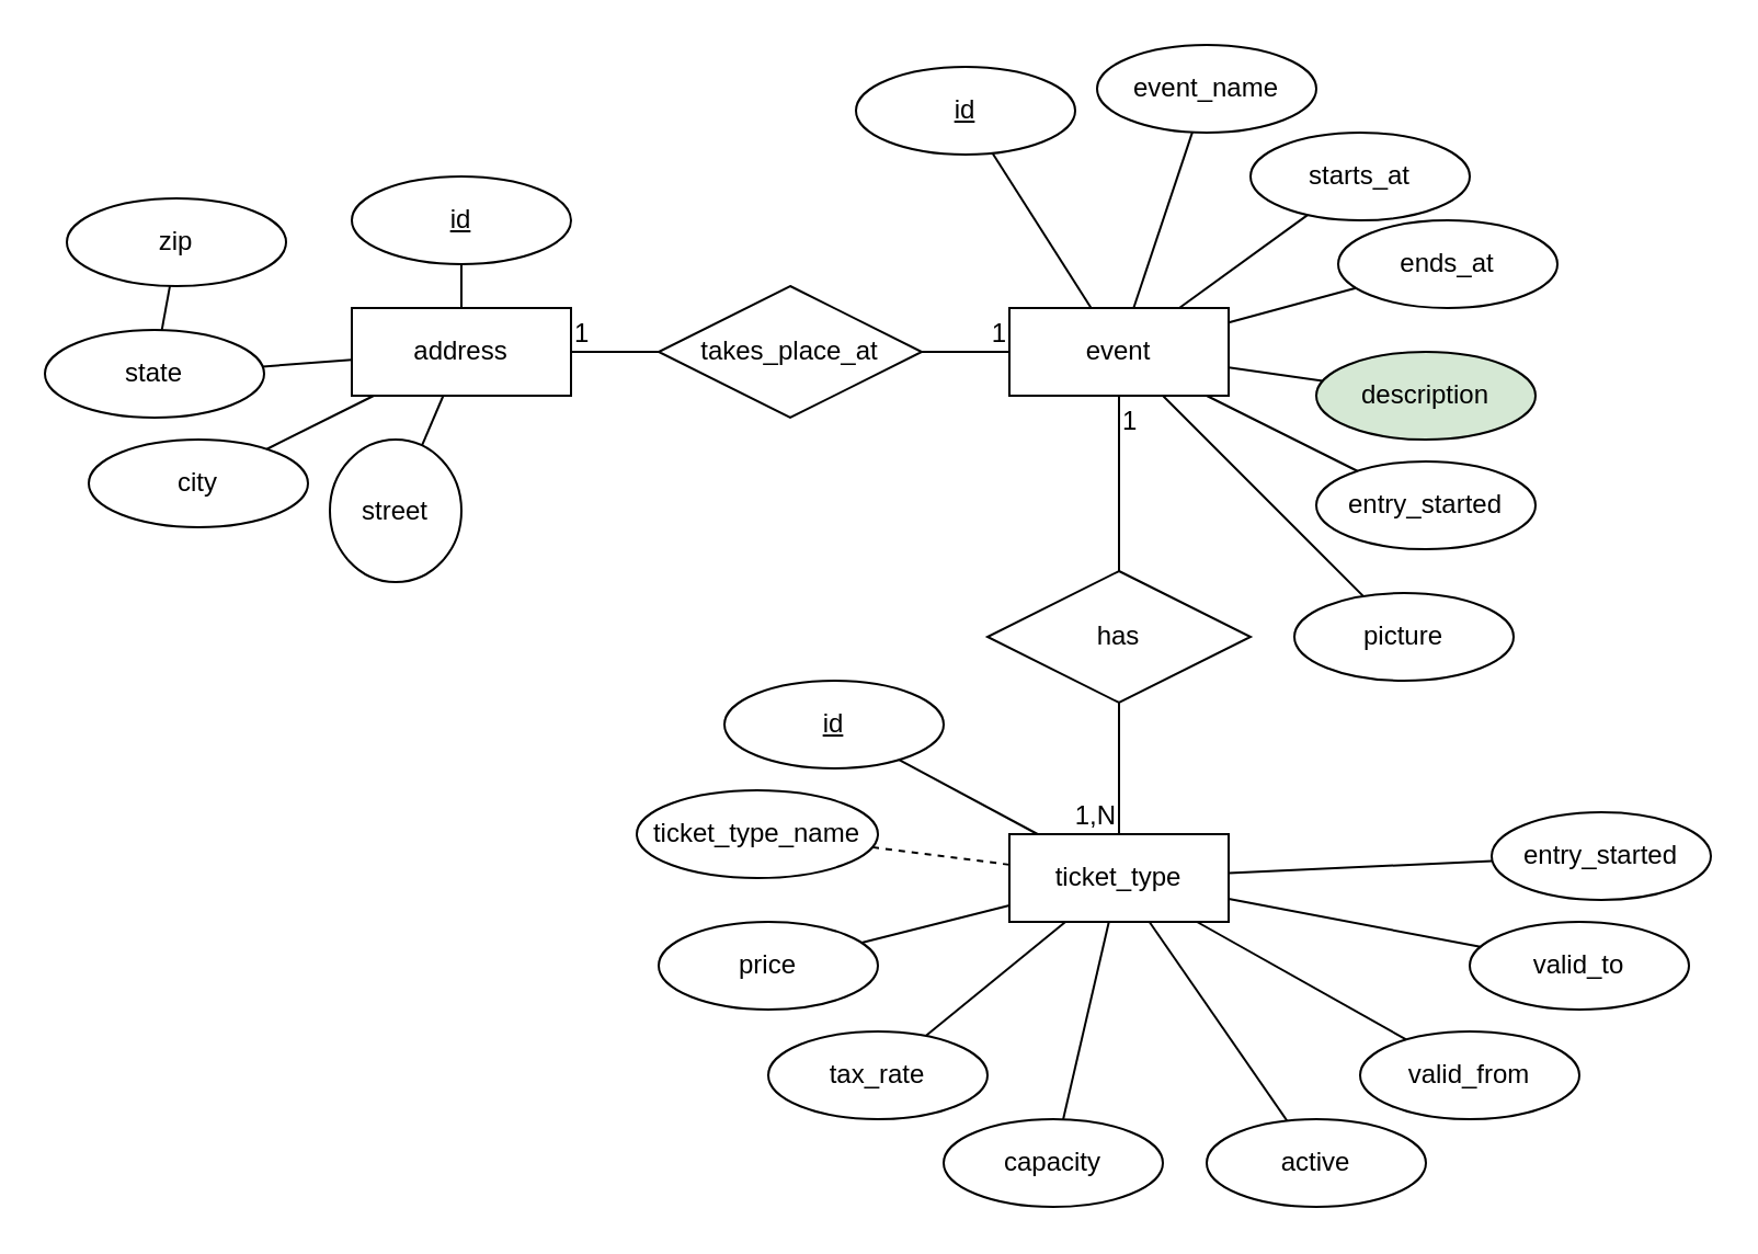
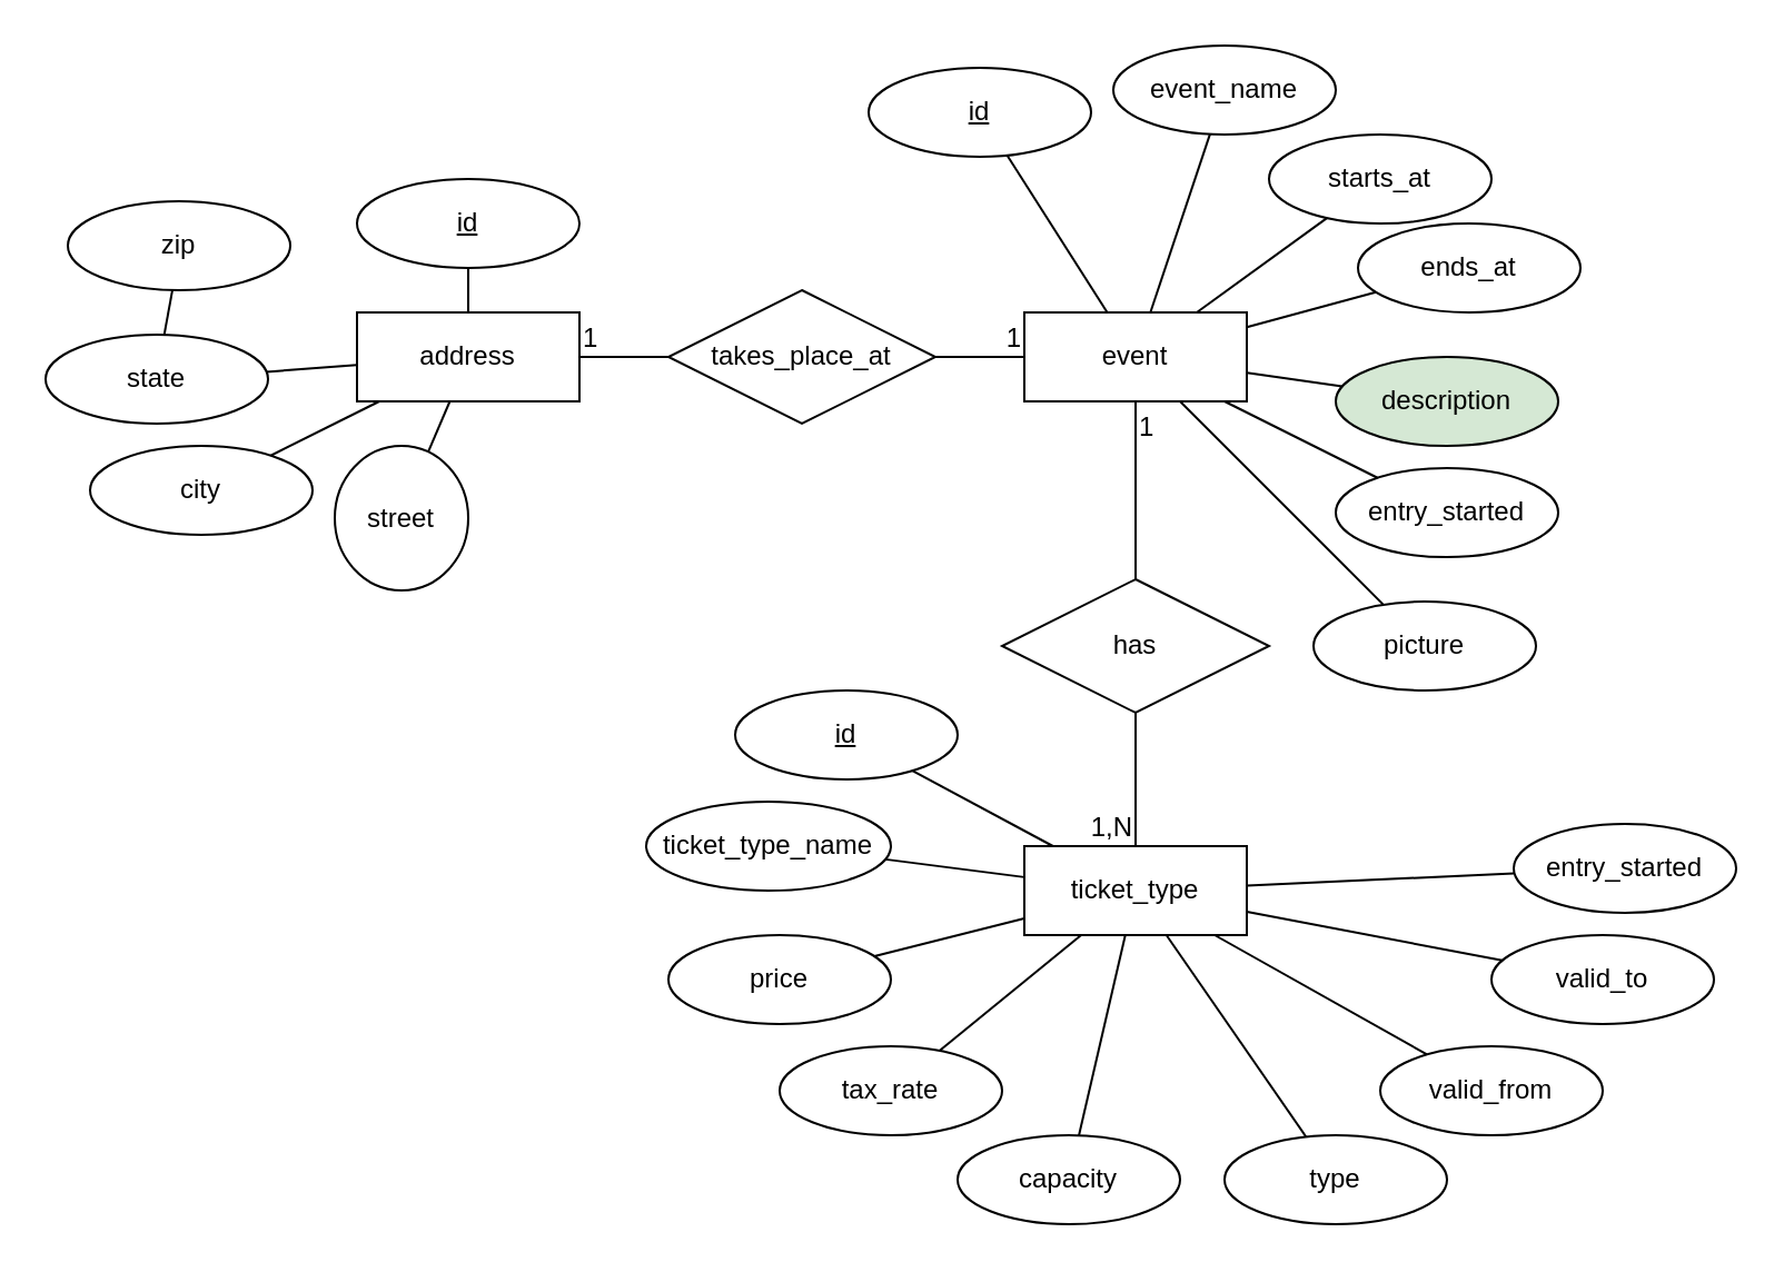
- <mxCell id="52" value="" style="endArrow=none;html=1;rounded=0;dashed=1;" edge="1" parent="1" source="40" target="4"><mxGeometry relative="1" as="geometry"><mxPoint x="150" y="470" as="sourcePoint" /><mxPoint x="310" y="470" as="targetPoint" /></mxGeometry></mxCell>
+ <mxCell id="52" value="" style="endArrow=none;html=1;rounded=0;" edge="1" parent="1" source="40" target="4"><mxGeometry relative="1" as="geometry"><mxPoint x="150" y="470" as="sourcePoint" /><mxPoint x="310" y="470" as="targetPoint" /></mxGeometry></mxCell>
- <mxCell id="44" value="active" style="ellipse;whiteSpace=wrap;html=1;align=center;" vertex="1" parent="1"><mxGeometry x="550" y="510" width="100" height="40" as="geometry" /></mxCell>
+ <mxCell id="44" value="type" style="ellipse;whiteSpace=wrap;html=1;align=center;" vertex="1" parent="1"><mxGeometry x="550" y="510" width="100" height="40" as="geometry" /></mxCell>
